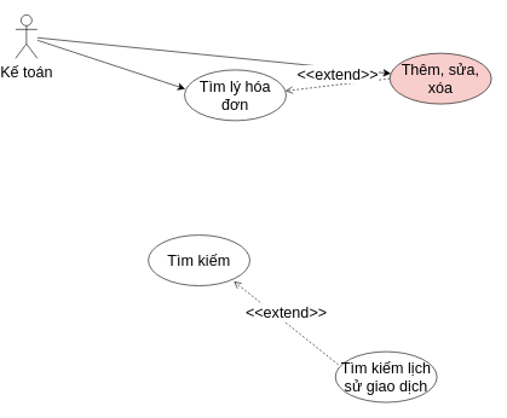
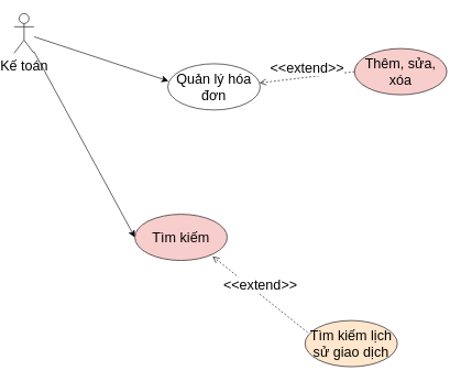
- <mxCell id="3" style="edgeStyle=none;curved=1;rounded=0;orthogonalLoop=1;jettySize=auto;html=1;fontSize=21;startSize=8;endSize=8;" edge="1" parent="1" source="4" target="8"><mxGeometry relative="1" as="geometry" /></mxCell>
+ <mxCell id="3" style="edgeStyle=none;curved=1;rounded=0;orthogonalLoop=1;jettySize=auto;html=1;entryX=0;entryY=0.5;entryDx=0;entryDy=0;fontSize=21;startSize=8;endSize=8;" edge="1" parent="1" source="4" target="6"><mxGeometry relative="1" as="geometry" /></mxCell>
- <mxCell id="5" value="Tìm lý hóa đơn" style="ellipse;whiteSpace=wrap;html=1;fontSize=21;" vertex="1" parent="1"><mxGeometry x="253" y="96" width="140" height="70" as="geometry" /></mxCell>
+ <mxCell id="5" value="Quản lý hóa đơn" style="ellipse;whiteSpace=wrap;html=1;fontSize=21;" vertex="1" parent="1"><mxGeometry x="253" y="96" width="140" height="70" as="geometry" /></mxCell>
- <mxCell id="6" value="Tìm kiếm" style="ellipse;whiteSpace=wrap;html=1;fontSize=21;" vertex="1" parent="1"><mxGeometry x="203" y="324" width="140" height="70" as="geometry" /></mxCell>
+ <mxCell id="6" value="Tìm kiếm" style="ellipse;whiteSpace=wrap;html=1;fontSize=21;fillColor=#f8cecc;" vertex="1" parent="1"><mxGeometry x="203" y="324" width="140" height="70" as="geometry" /></mxCell>
- <mxCell id="10" value="Tìm kiếm lịch sử giao dịch" style="ellipse;whiteSpace=wrap;html=1;fontSize=21;" vertex="1" parent="1"><mxGeometry x="461" y="485" width="140" height="70" as="geometry" /></mxCell>
+ <mxCell id="10" value="Tìm kiếm lịch sử giao dịch" style="ellipse;whiteSpace=wrap;html=1;fontSize=21;fillColor=#ffe6cc;" vertex="1" parent="1"><mxGeometry x="461" y="485" width="140" height="70" as="geometry" /></mxCell>
